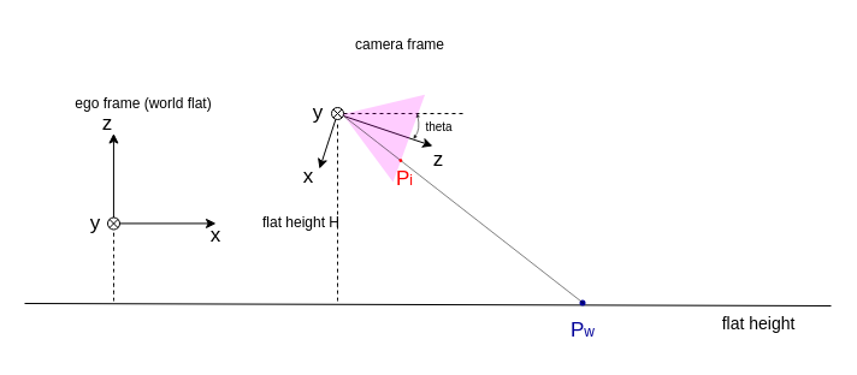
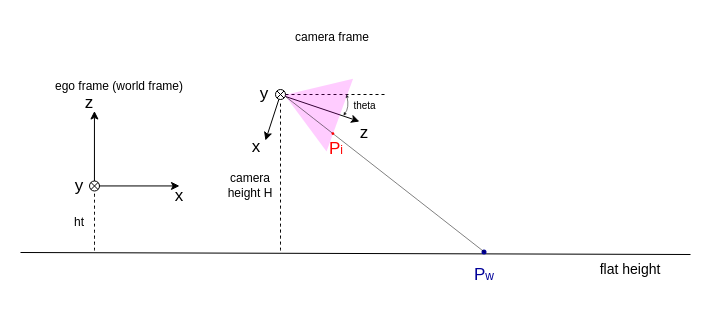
- <mxCell id="13" value="&lt;font style=&quot;font-size: 12px&quot;&gt;ego frame (world flat)&lt;/font&gt;" style="text;html=1;strokeColor=none;fillColor=none;align=center;verticalAlign=middle;whiteSpace=wrap;rounded=0;labelBackgroundColor=none;fontSize=17;" parent="3" vertex="1"><mxGeometry y="-18" width="140" height="30" as="geometry" /></mxCell>
+ <mxCell id="13" value="&lt;font style=&quot;font-size: 12px&quot;&gt;ego frame (world frame)&lt;/font&gt;" style="text;html=1;strokeColor=none;fillColor=none;align=center;verticalAlign=middle;whiteSpace=wrap;rounded=0;labelBackgroundColor=none;fontSize=17;" parent="3" vertex="1"><mxGeometry y="-18" width="140" height="30" as="geometry" /></mxCell>
- <mxCell id="37" value="flat height H" style="text;html=1;strokeColor=none;fillColor=none;align=center;verticalAlign=middle;whiteSpace=wrap;rounded=0;labelBackgroundColor=none;fontSize=12;fontColor=#000000;" parent="1" vertex="1"><mxGeometry x="215" y="170" width="70" height="30" as="geometry" /></mxCell>
+ <mxCell id="37" value="camera height H" style="text;html=1;strokeColor=none;fillColor=none;align=center;verticalAlign=middle;whiteSpace=wrap;rounded=0;labelBackgroundColor=none;fontSize=12;fontColor=#000000;" parent="1" vertex="1"><mxGeometry x="215" y="170" width="70" height="30" as="geometry" /></mxCell>
+ <mxCell id="15" value="ht" style="text;html=1;strokeColor=none;fillColor=none;align=center;verticalAlign=middle;whiteSpace=wrap;rounded=0;labelBackgroundColor=none;fontSize=12;fontColor=#000000;" vertex="1" parent="3"><mxGeometry x="10" y="120" width="40" height="27" as="geometry" /></mxCell>
